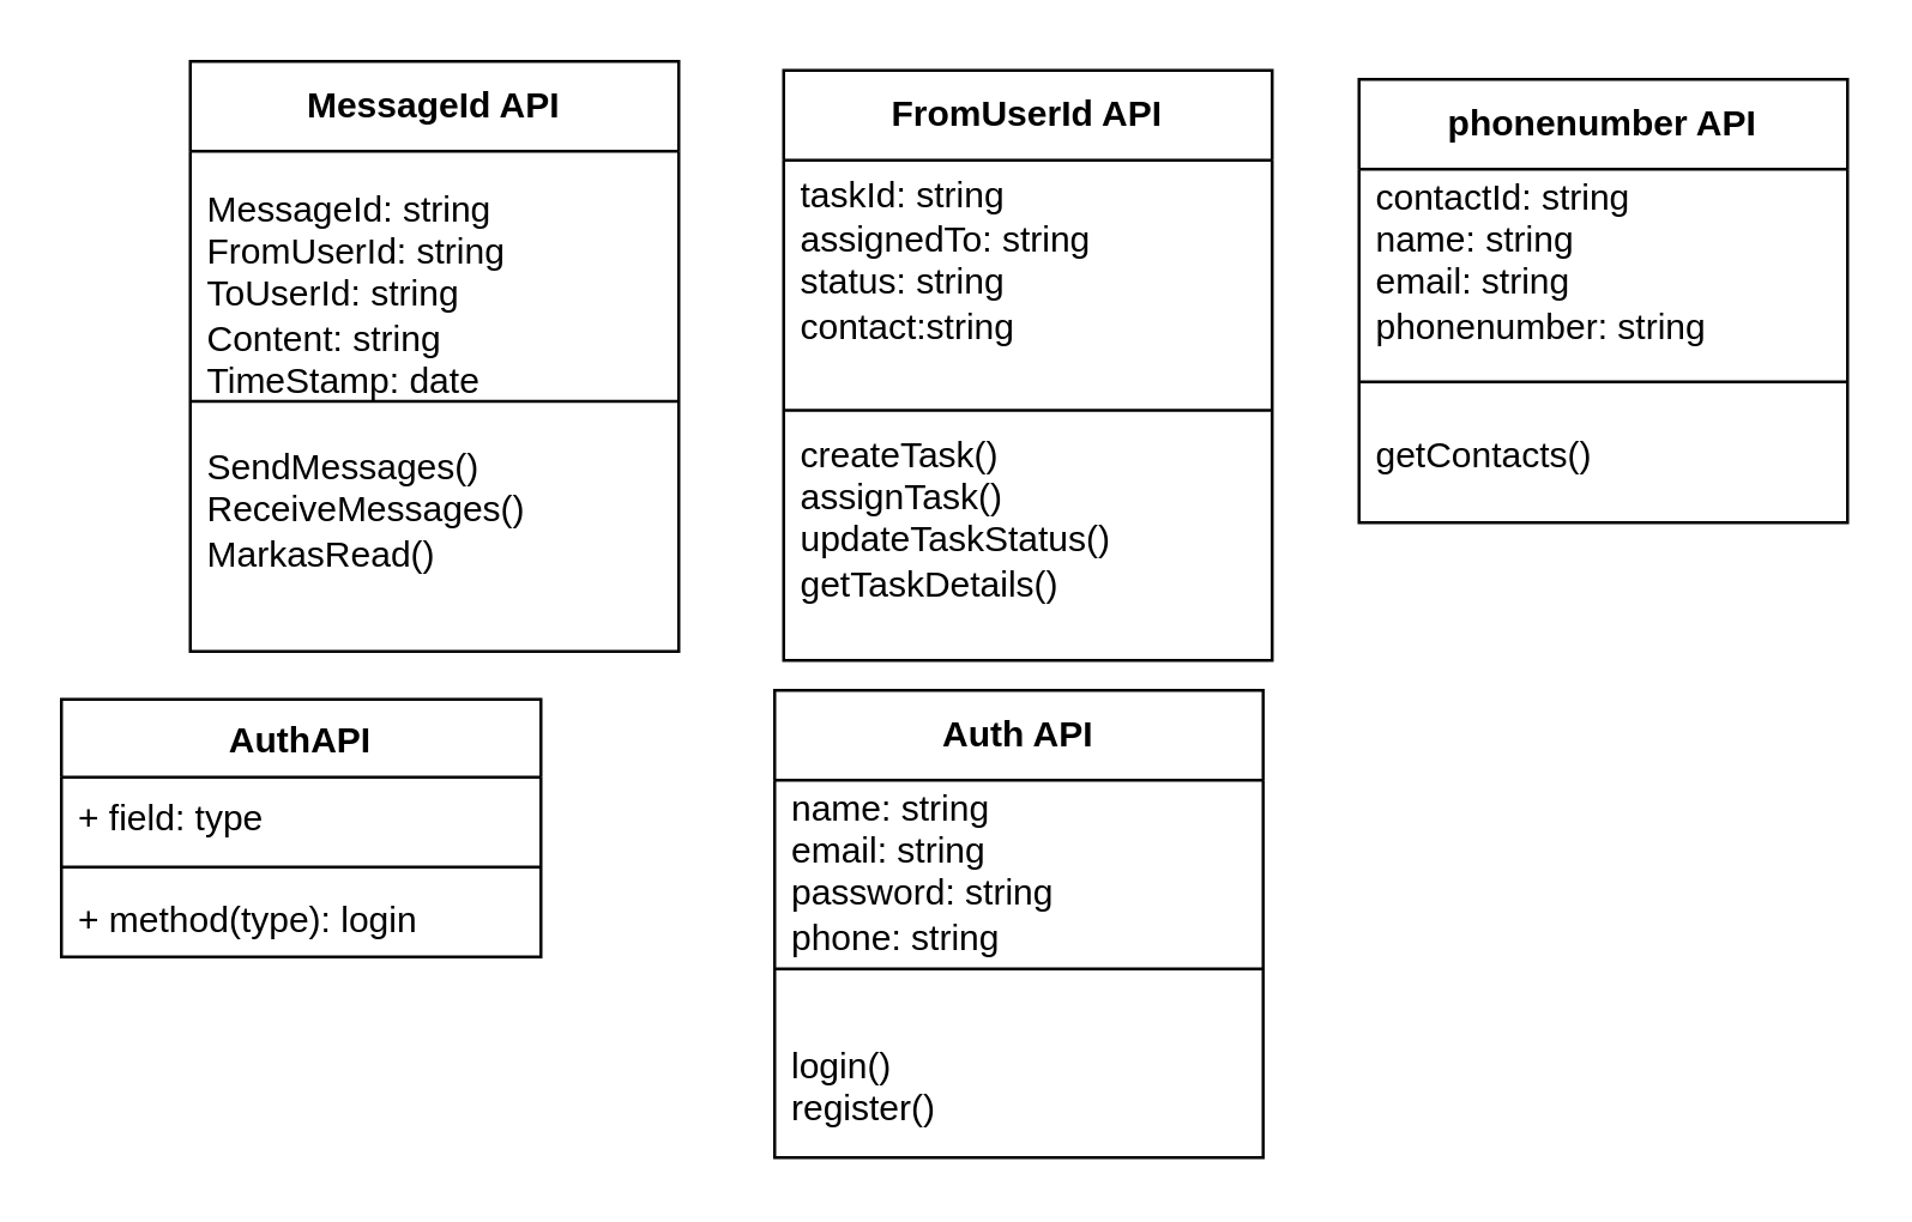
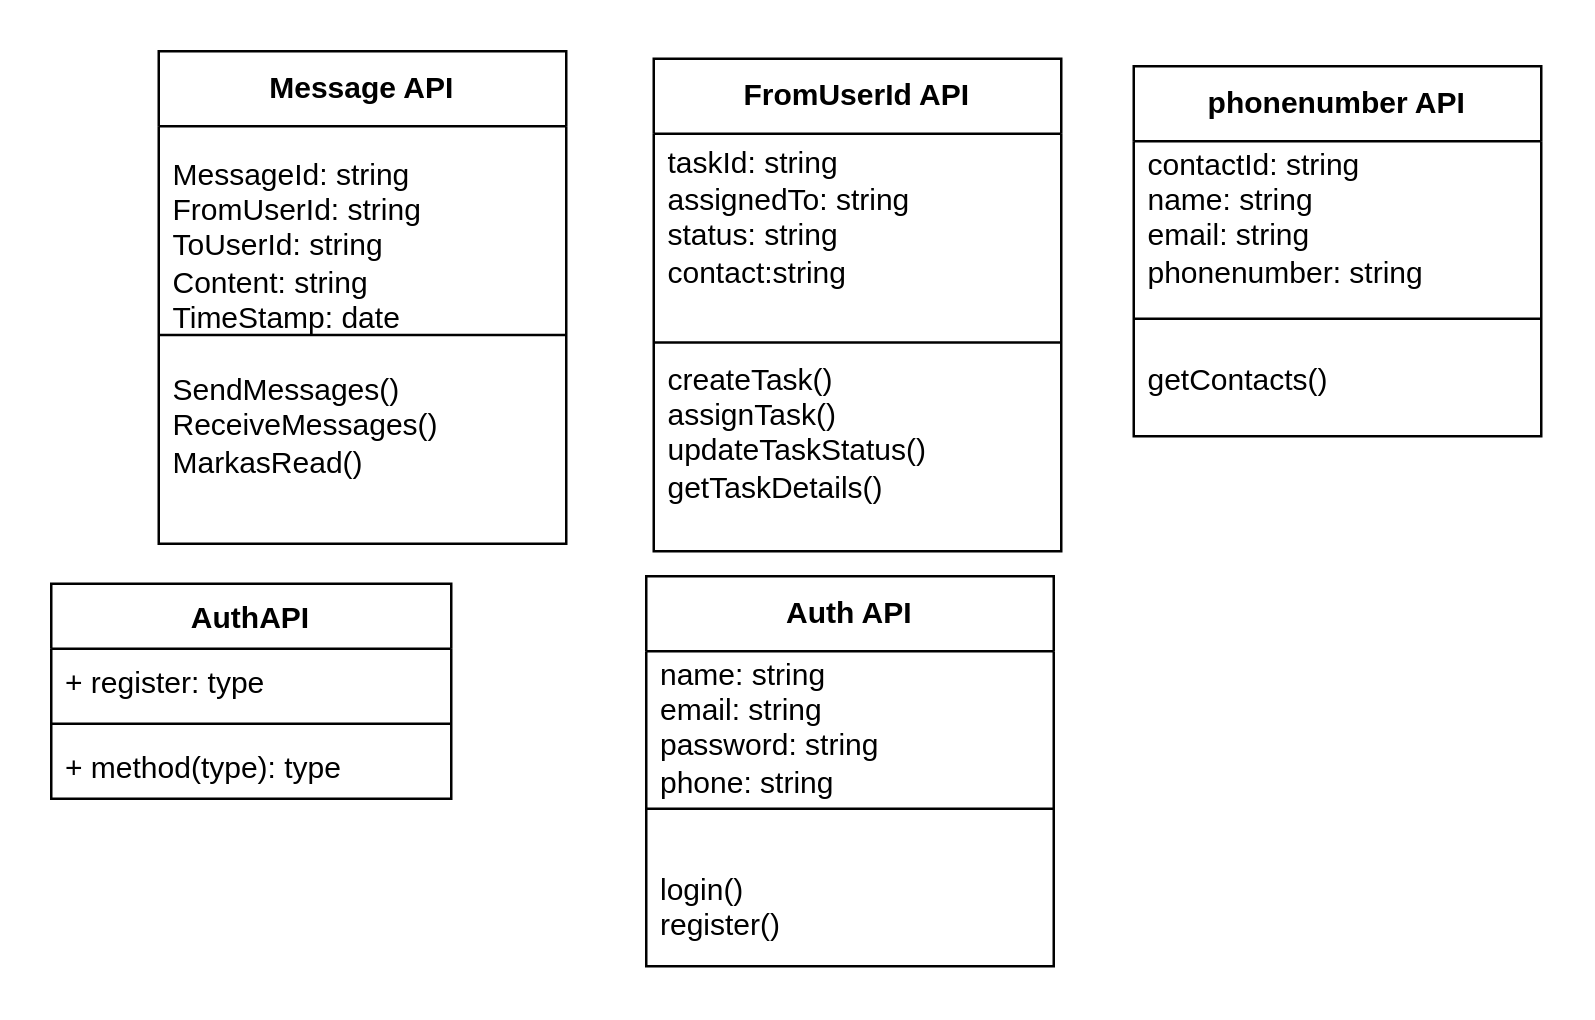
- <mxCell id="2" value="&lt;b&gt;MessageId API&lt;/b&gt;" style="swimlane;fontStyle=0;childLayout=stackLayout;horizontal=1;startSize=30;horizontalStack=0;resizeParent=1;resizeParentMax=0;resizeLast=0;collapsible=1;marginBottom=0;whiteSpace=wrap;html=1;" vertex="1" parent="1"><mxGeometry x="63" y="20" width="163" height="197" as="geometry" /></mxCell>
+ <mxCell id="2" value="&lt;b&gt;Message API&lt;/b&gt;" style="swimlane;fontStyle=0;childLayout=stackLayout;horizontal=1;startSize=30;horizontalStack=0;resizeParent=1;resizeParentMax=0;resizeLast=0;collapsible=1;marginBottom=0;whiteSpace=wrap;html=1;" vertex="1" parent="1"><mxGeometry x="63" y="20" width="163" height="197" as="geometry" /></mxCell>
- <mxCell id="12" value="+ field: type" style="text;strokeColor=none;fillColor=none;align=left;verticalAlign=top;spacingLeft=4;spacingRight=4;overflow=hidden;rotatable=0;points=[[0,0.5],[1,0.5]];portConstraint=eastwest;whiteSpace=wrap;html=1;" vertex="1" parent="11"><mxGeometry y="26" width="160" height="26" as="geometry" /></mxCell>
+ <mxCell id="12" value="+ register: type" style="text;strokeColor=none;fillColor=none;align=left;verticalAlign=top;spacingLeft=4;spacingRight=4;overflow=hidden;rotatable=0;points=[[0,0.5],[1,0.5]];portConstraint=eastwest;whiteSpace=wrap;html=1;" vertex="1" parent="11"><mxGeometry y="26" width="160" height="26" as="geometry" /></mxCell>
- <mxCell id="14" value="+ method(type): login" style="text;strokeColor=none;fillColor=none;align=left;verticalAlign=top;spacingLeft=4;spacingRight=4;overflow=hidden;rotatable=0;points=[[0,0.5],[1,0.5]];portConstraint=eastwest;whiteSpace=wrap;html=1;" vertex="1" parent="11"><mxGeometry y="60" width="160" height="26" as="geometry" /></mxCell>
+ <mxCell id="14" value="+ method(type): type" style="text;strokeColor=none;fillColor=none;align=left;verticalAlign=top;spacingLeft=4;spacingRight=4;overflow=hidden;rotatable=0;points=[[0,0.5],[1,0.5]];portConstraint=eastwest;whiteSpace=wrap;html=1;" vertex="1" parent="11"><mxGeometry y="60" width="160" height="26" as="geometry" /></mxCell>
